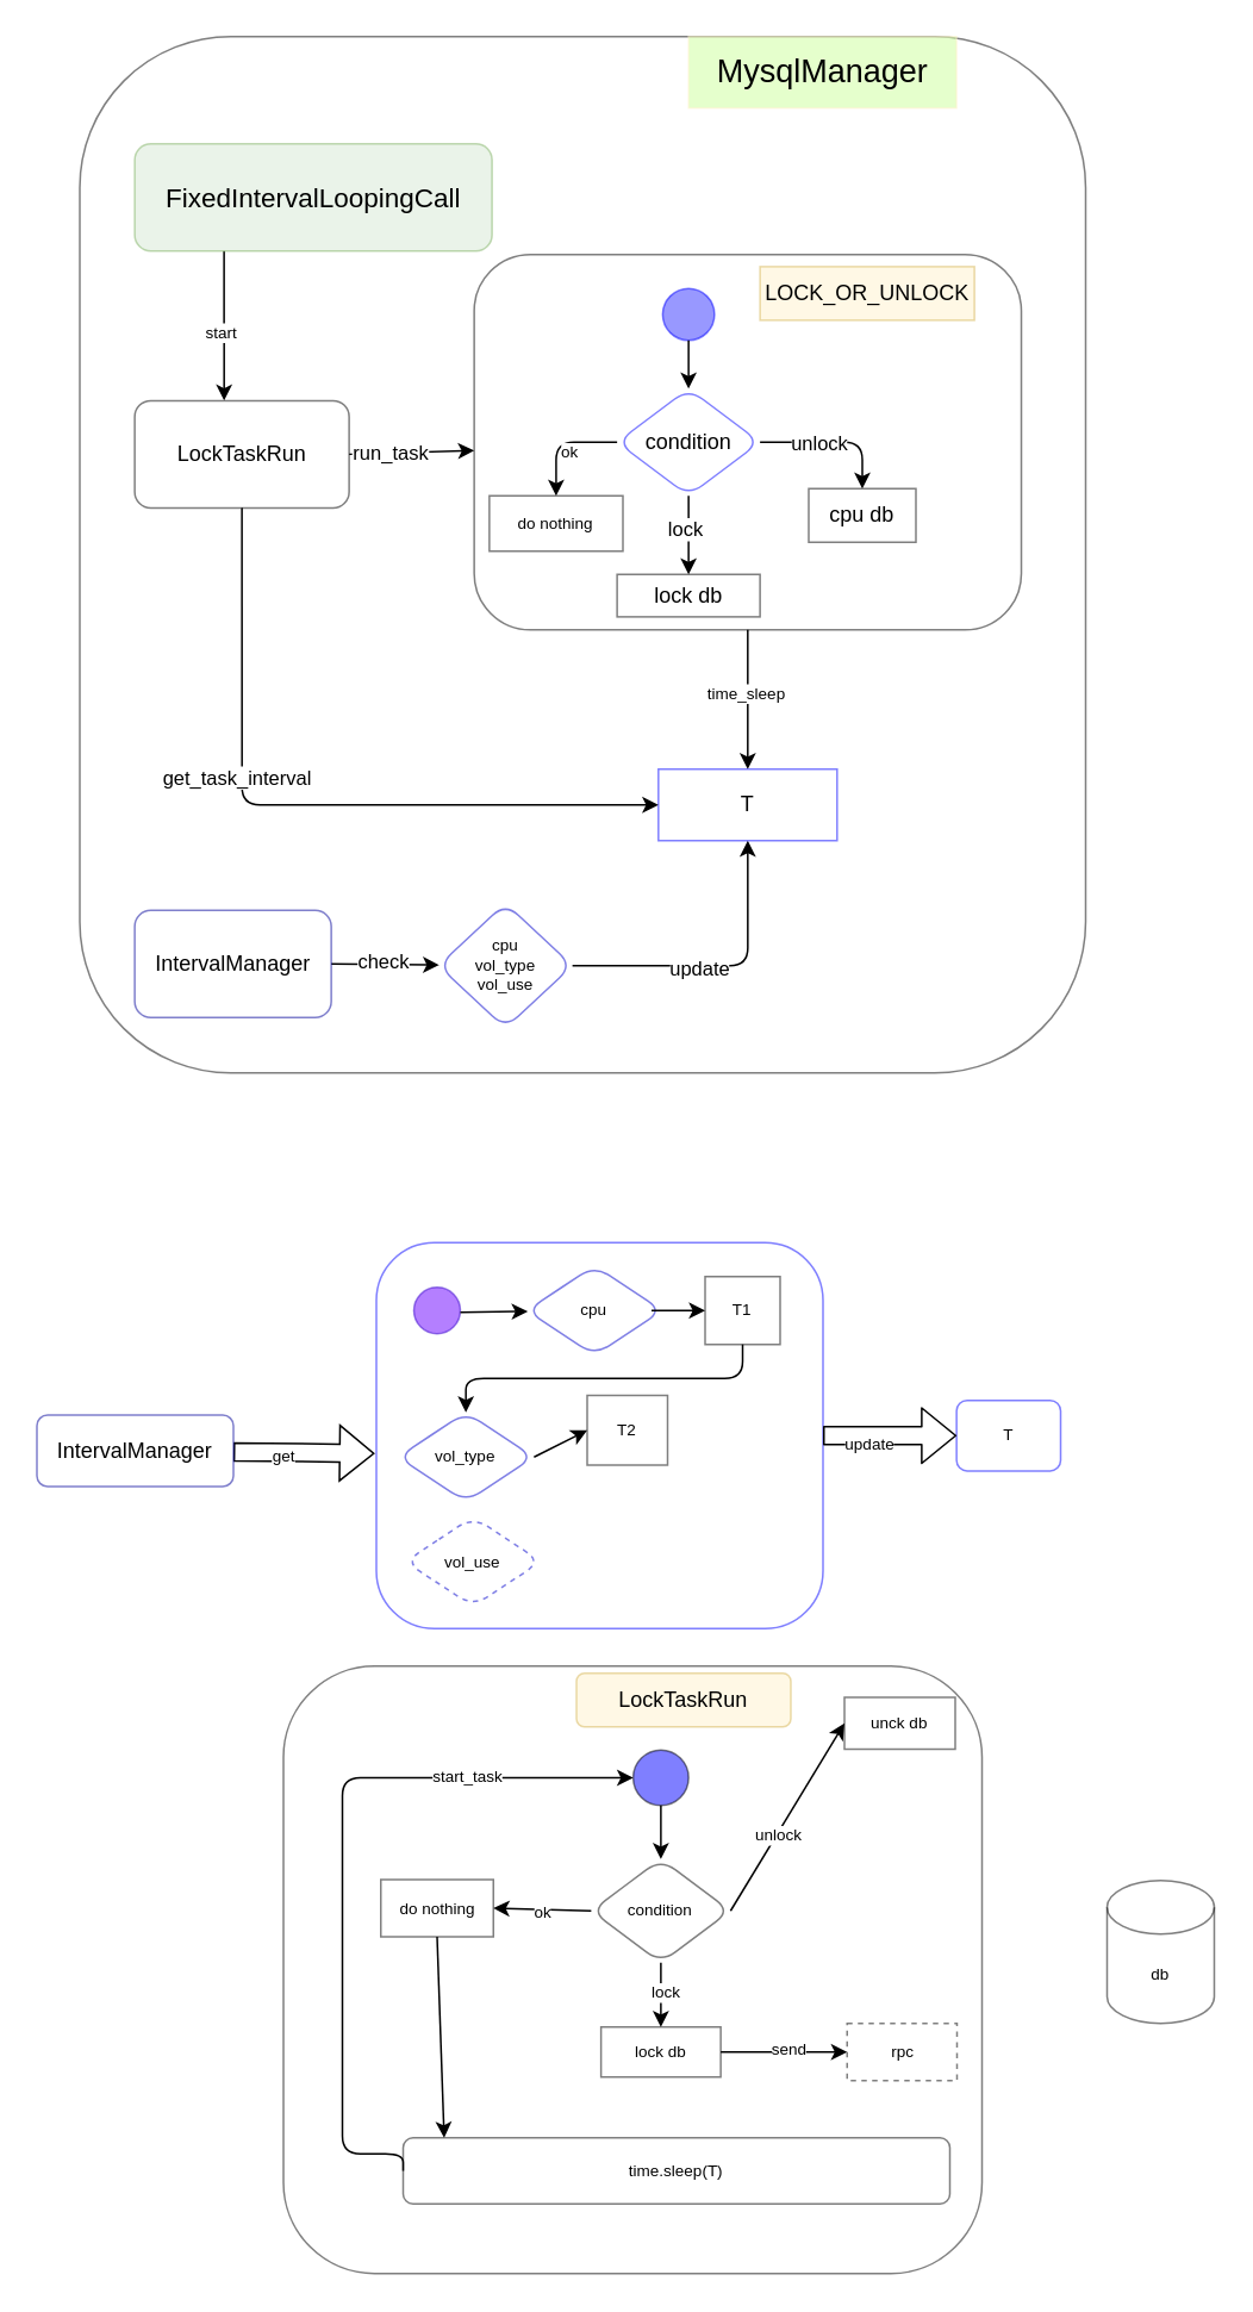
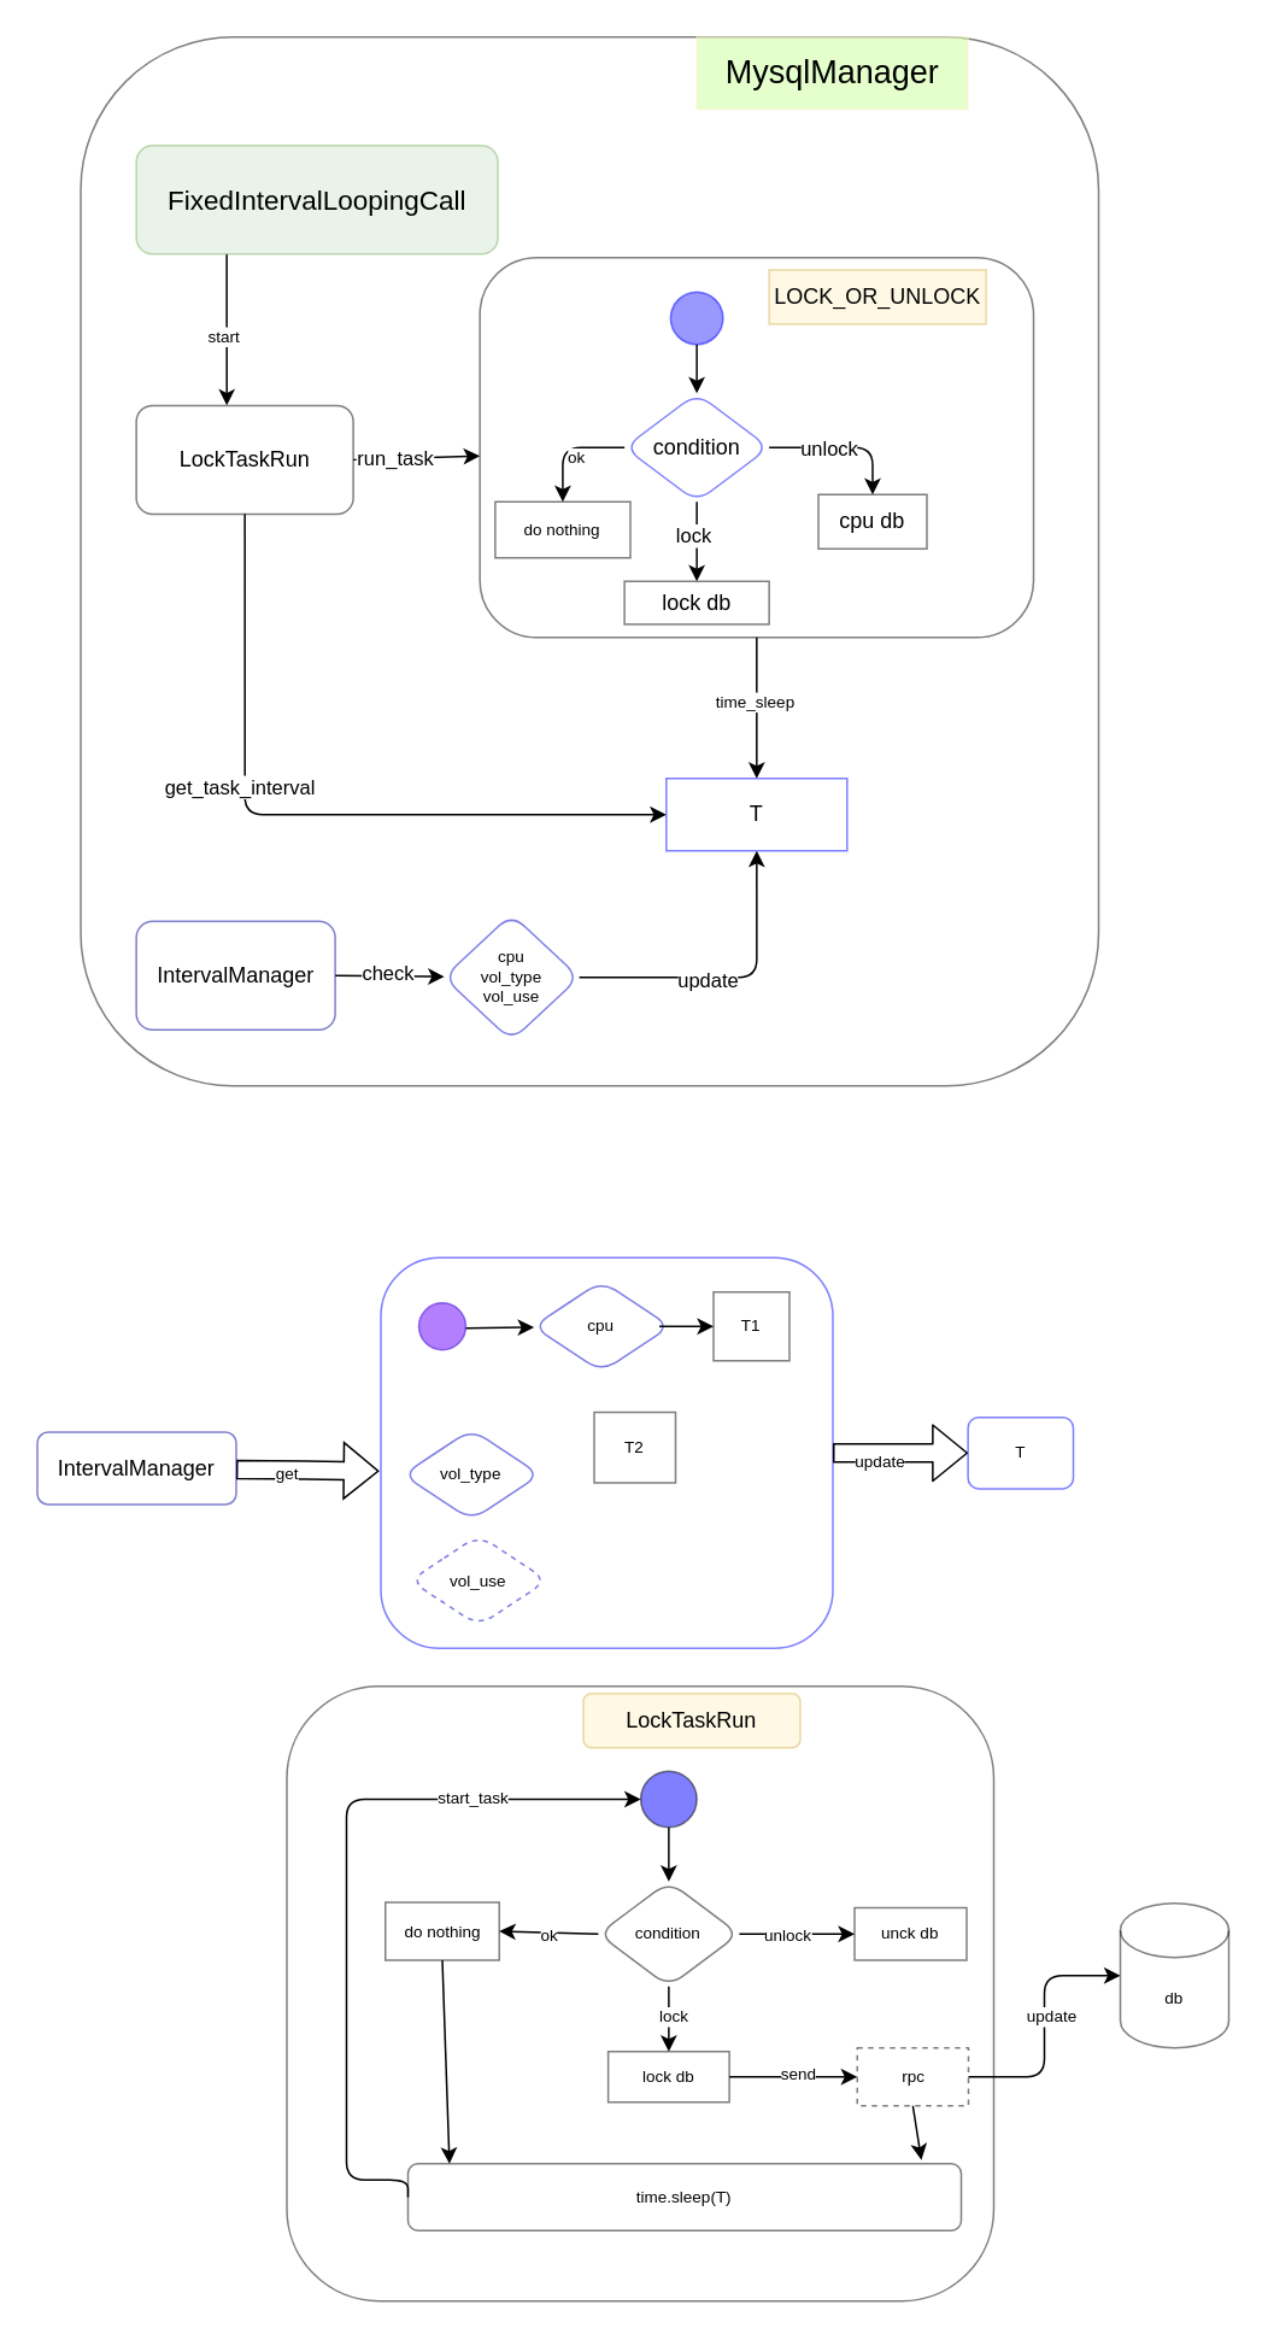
- <mxCell id="49" value="" style="endArrow=classic;html=1;fontSize=9;exitX=0.5;exitY=1;exitDx=0;exitDy=0;entryX=0.5;entryY=0;entryDx=0;entryDy=0;edgeStyle=orthogonalEdgeStyle;" parent="1" source="47" target="35" edge="1"><mxGeometry width="50" height="50" relative="1" as="geometry"><mxPoint x="98" y="767" as="sourcePoint" /><mxPoint x="148" y="717" as="targetPoint" /></mxGeometry></mxCell>
- <mxCell id="51" value="" style="endArrow=classic;html=1;fontSize=9;entryX=0;entryY=0.5;entryDx=0;entryDy=0;exitX=1;exitY=0.5;exitDx=0;exitDy=0;" parent="1" source="35" target="50" edge="1"><mxGeometry width="50" height="50" relative="1" as="geometry"><mxPoint x="98" y="768" as="sourcePoint" /><mxPoint x="148" y="718" as="targetPoint" /></mxGeometry></mxCell>
- <mxCell id="60" value="unck db" style="rounded=0;whiteSpace=wrap;html=1;shadow=0;glass=0;sketch=0;strokeColor=#000000;fillColor=none;gradientColor=none;fontSize=9;opacity=50;" parent="1" vertex="1"><mxGeometry x="472" y="949.5" width="62" height="29" as="geometry" /></mxCell>
+ <mxCell id="60" value="unck db" style="rounded=0;whiteSpace=wrap;html=1;shadow=0;glass=0;sketch=0;strokeColor=#000000;fillColor=none;gradientColor=none;fontSize=9;opacity=50;" parent="1" vertex="1"><mxGeometry x="472" y="1054.5" width="62" height="29" as="geometry" /></mxCell>
+ <mxCell id="72" value="" style="endArrow=classic;html=1;fontSize=9;entryX=0;entryY=0.5;entryDx=0;entryDy=0;entryPerimeter=0;exitX=1;exitY=0.5;exitDx=0;exitDy=0;edgeStyle=orthogonalEdgeStyle;" parent="1" source="68" target="71" edge="1"><mxGeometry width="50" height="50" relative="1" as="geometry"><mxPoint x="562" y="1335" as="sourcePoint" /><mxPoint x="612" y="1285" as="targetPoint" /></mxGeometry></mxCell>
+ <mxCell id="73" value="update" style="edgeLabel;html=1;align=center;verticalAlign=middle;resizable=0;points=[];fontSize=9;" parent="72" vertex="1" connectable="0"><mxGeometry x="0.086" y="-3" relative="1" as="geometry"><mxPoint as="offset" /></mxGeometry></mxCell>
+ <mxCell id="76" value="" style="endArrow=classic;html=1;fontSize=9;exitX=0.5;exitY=1;exitDx=0;exitDy=0;entryX=0.928;entryY=-0.054;entryDx=0;entryDy=0;entryPerimeter=0;" parent="1" source="68" target="74" edge="1"><mxGeometry width="50" height="50" relative="1" as="geometry"><mxPoint x="456" y="1370" as="sourcePoint" /><mxPoint x="506" y="1189" as="targetPoint" /></mxGeometry></mxCell>
